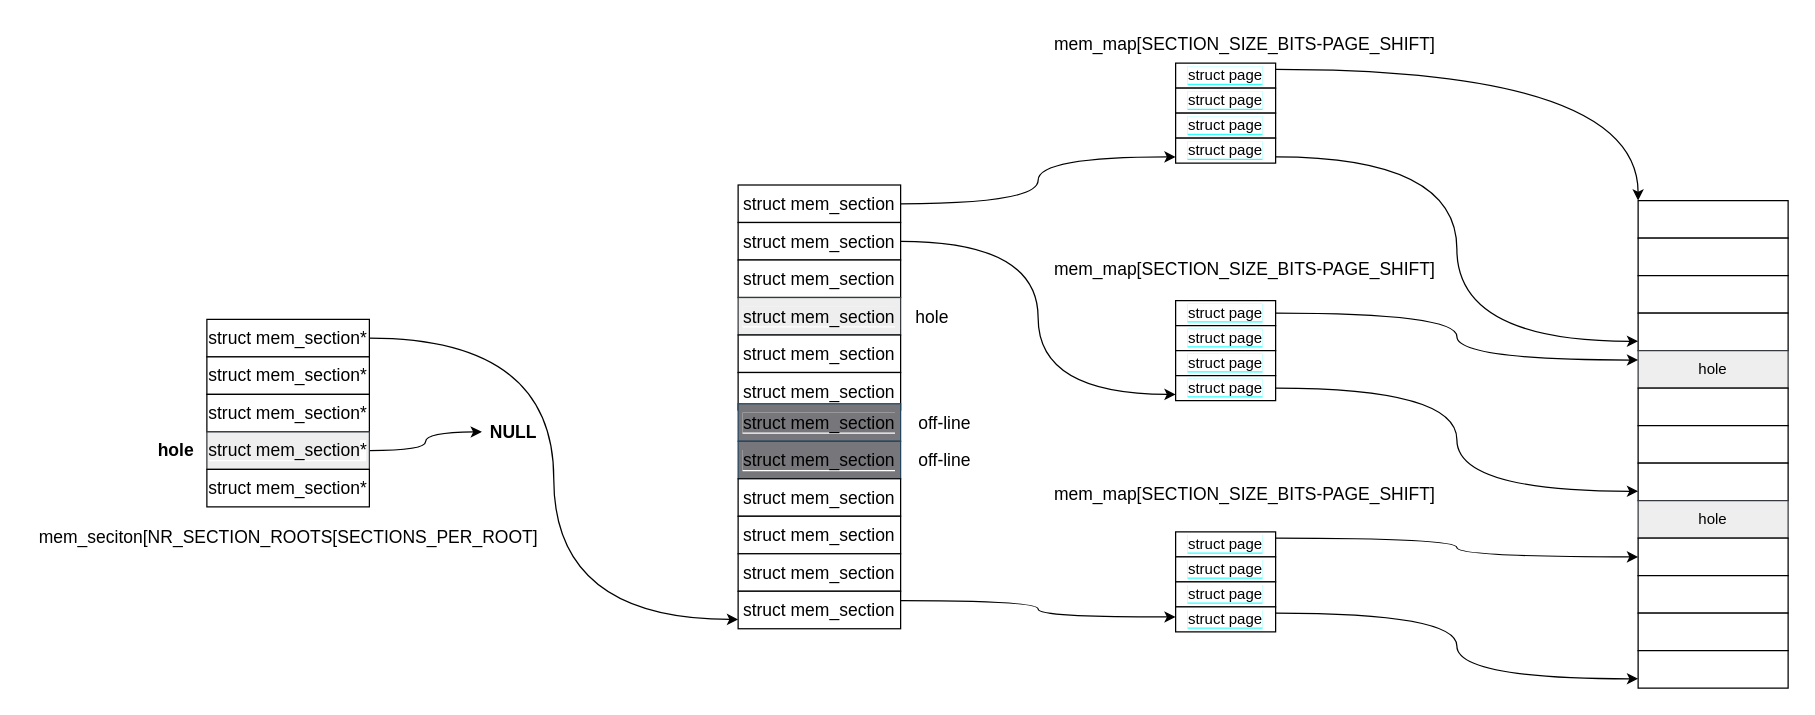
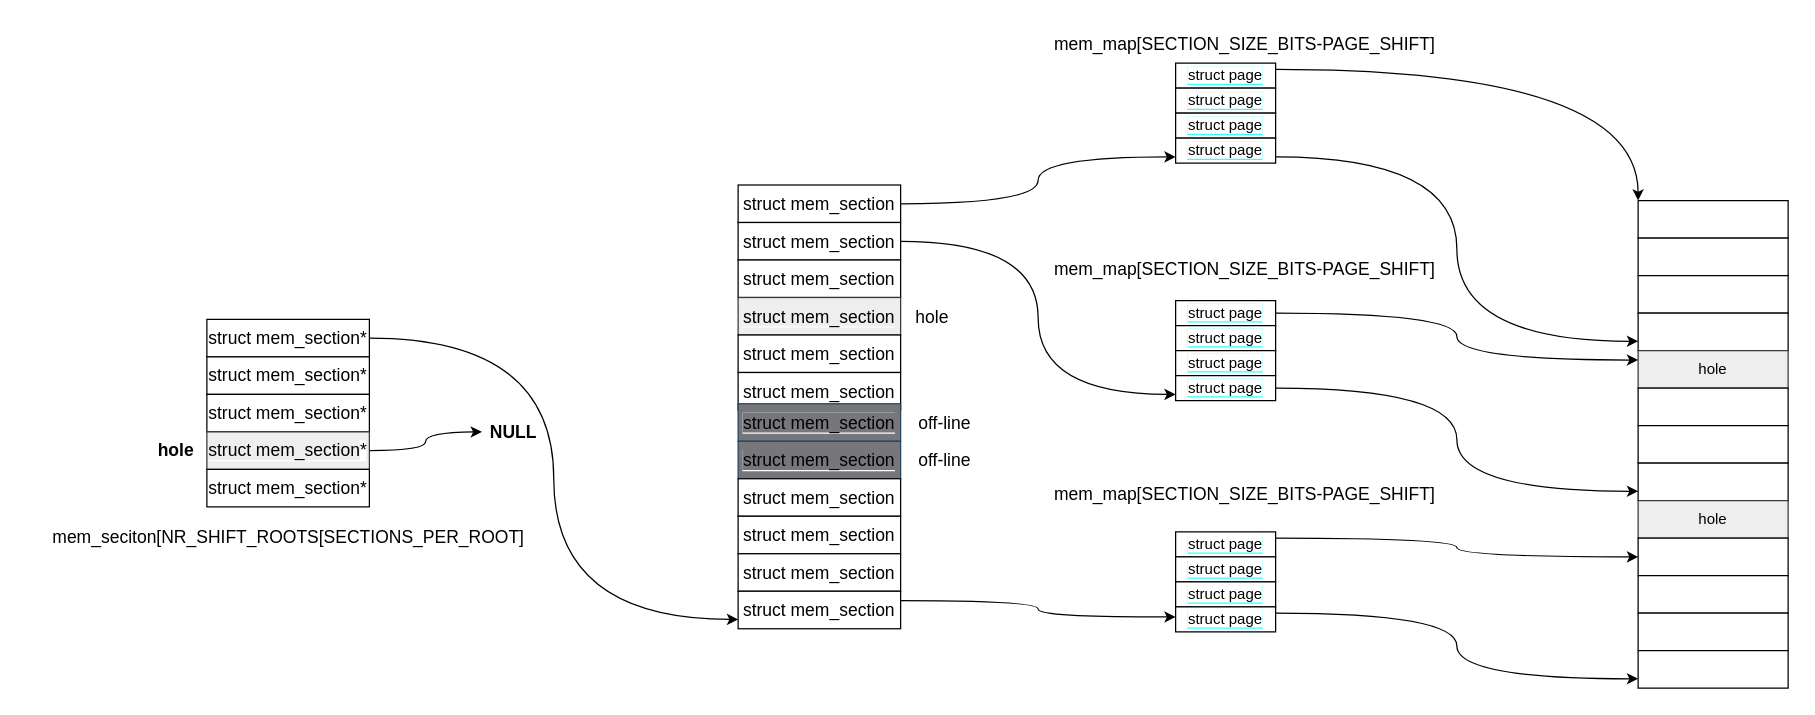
- <mxCell id="61" value="&lt;div&gt;&lt;br&gt;&lt;/div&gt;&lt;div&gt;mem_seciton[NR_SECTION_ROOTS[SECTIONS_PER_ROOT]&lt;/div&gt;" style="text;html=1;align=center;verticalAlign=middle;resizable=0;points=[];autosize=1;strokeColor=none;fillColor=none;fontSize=14;" vertex="1" parent="1"><mxGeometry x="20" y="395" width="420" height="50" as="geometry" /></mxCell>
+ <mxCell id="61" value="&lt;div&gt;&lt;br&gt;&lt;/div&gt;&lt;div&gt;mem_seciton[NR_SHIFT_ROOTS[SECTIONS_PER_ROOT]&lt;/div&gt;" style="text;html=1;align=center;verticalAlign=middle;resizable=0;points=[];autosize=1;strokeColor=none;fillColor=none;fontSize=14;" vertex="1" parent="1"><mxGeometry x="20" y="395" width="420" height="50" as="geometry" /></mxCell>
